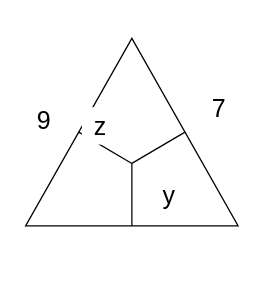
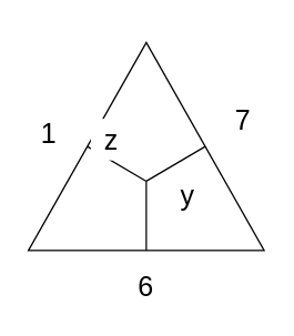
- <mxCell id="9" value="&lt;font style=&quot;font-size: 20px&quot;&gt;9&lt;/font&gt;" style="rounded=0;whiteSpace=wrap;html=1;strokeColor=none;" vertex="1" parent="1"><mxGeometry x="20" y="80" width="30" height="30" as="geometry" /></mxCell>
+ <mxCell id="9" value="&lt;font style=&quot;font-size: 20px&quot;&gt;1&lt;/font&gt;" style="rounded=0;whiteSpace=wrap;html=1;strokeColor=none;" vertex="1" parent="1"><mxGeometry x="20" y="80" width="30" height="30" as="geometry" /></mxCell>
- <mxCell id="7" value="&lt;font style=&quot;font-size: 20px&quot;&gt;y&lt;/font&gt;" style="rounded=0;whiteSpace=wrap;html=1;strokeColor=none;" parent="1" vertex="1"><mxGeometry x="120" y="140" width="30" height="30" as="geometry" /></mxCell>
+ <mxCell id="7" value="&lt;font style=&quot;font-size: 20px&quot;&gt;y&lt;/font&gt;" style="rounded=0;whiteSpace=wrap;html=1;strokeColor=none;" parent="1" vertex="1"><mxGeometry x="120" y="125" width="30" height="30" as="geometry" /></mxCell>
+ <mxCell id="10" value="&lt;font style=&quot;font-size: 20px&quot;&gt;6&lt;/font&gt;" style="rounded=0;whiteSpace=wrap;html=1;strokeColor=none;" vertex="1" parent="1"><mxGeometry x="90" y="190" width="30" height="30" as="geometry" /></mxCell>
